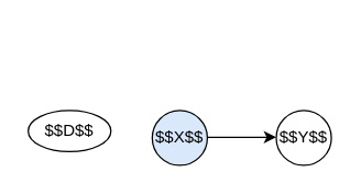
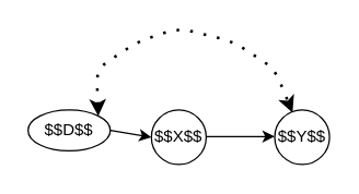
+ <mxCell id="7" value="" style="endArrow=classic;dashed=1;html=1;strokeWidth=2;exitX=1;exitY=0;exitDx=0;exitDy=0;entryX=0.325;entryY=0.05;entryDx=0;entryDy=0;entryPerimeter=0;dashPattern=1 4;startArrow=classic;startFill=1;endFill=1;" edge="1" parent="1" source="2" target="5"><mxGeometry width="50" height="50" relative="1" as="geometry"><mxPoint x="120" y="140" as="sourcePoint" /><mxPoint x="170" y="90" as="targetPoint" /><Array as="points"><mxPoint x="70" y="50" /><mxPoint x="100" y="30" /><mxPoint x="130" y="20" /><mxPoint x="170" y="30" /><mxPoint x="200" y="50" /></Array></mxGeometry></mxCell>
+ <mxCell id="4" value="" style="endArrow=classic;html=1;exitX=1;exitY=0.5;exitDx=0;exitDy=0;entryX=0;entryY=0.5;entryDx=0;entryDy=0;" edge="1" parent="1" source="2" target="3"><mxGeometry width="50" height="50" relative="1" as="geometry"><mxPoint x="360" y="200" as="sourcePoint" /><mxPoint x="410" y="150" as="targetPoint" /></mxGeometry></mxCell>
- <mxCell id="3" value="$$X$$" style="ellipse;whiteSpace=wrap;html=1;aspect=fixed;fillColor=#dae8fc;" vertex="1" parent="1"><mxGeometry x="110" y="80" width="40" height="40" as="geometry" /></mxCell>
+ <mxCell id="3" value="$$X$$" style="ellipse;whiteSpace=wrap;html=1;aspect=fixed;" vertex="1" parent="1"><mxGeometry x="110" y="80" width="40" height="40" as="geometry" /></mxCell>
